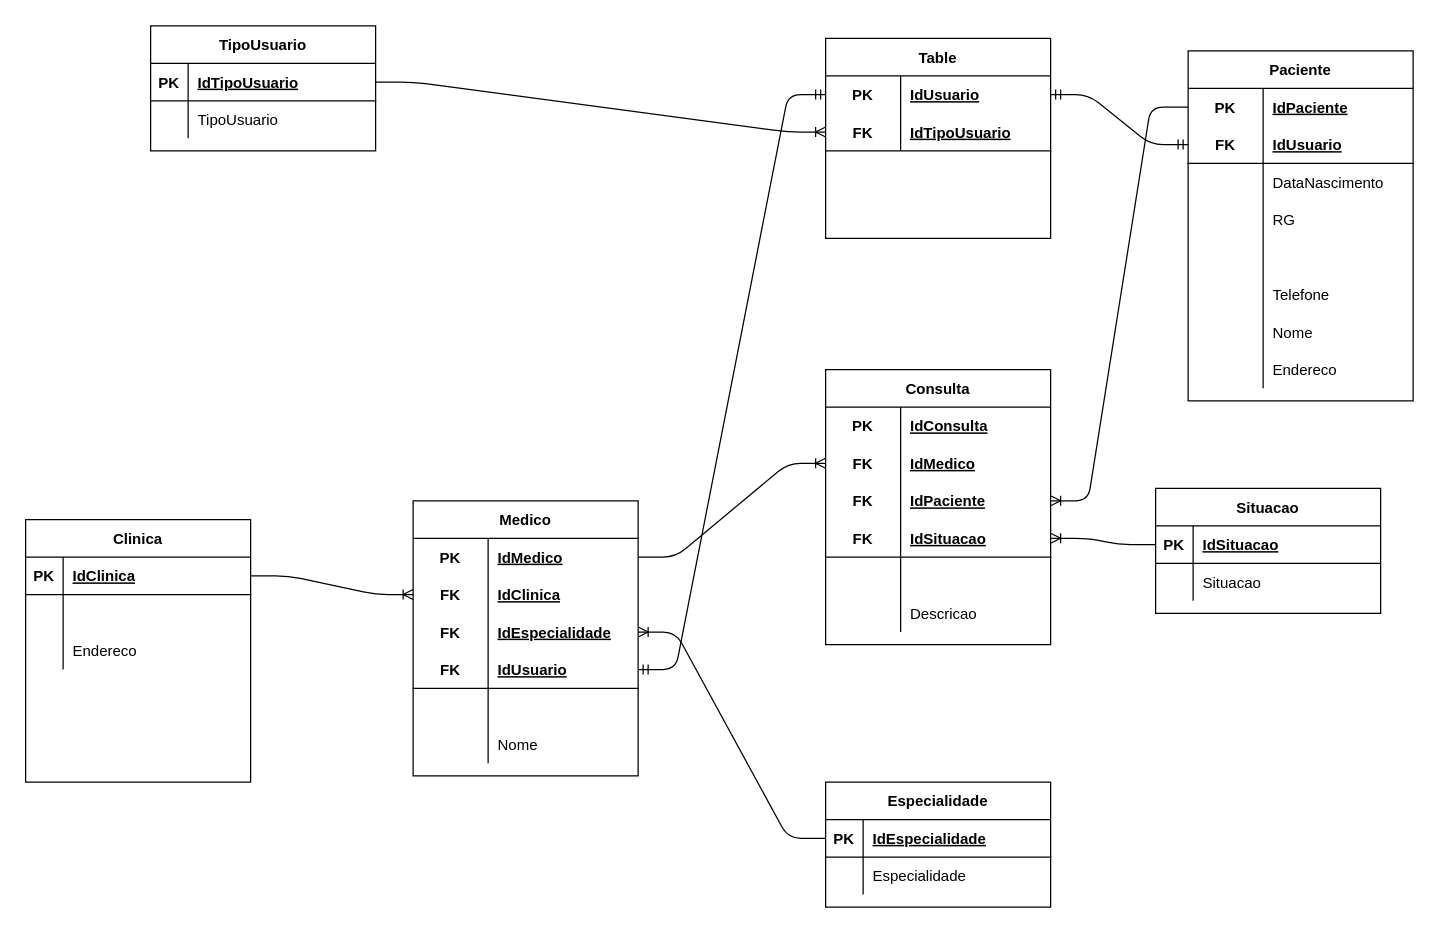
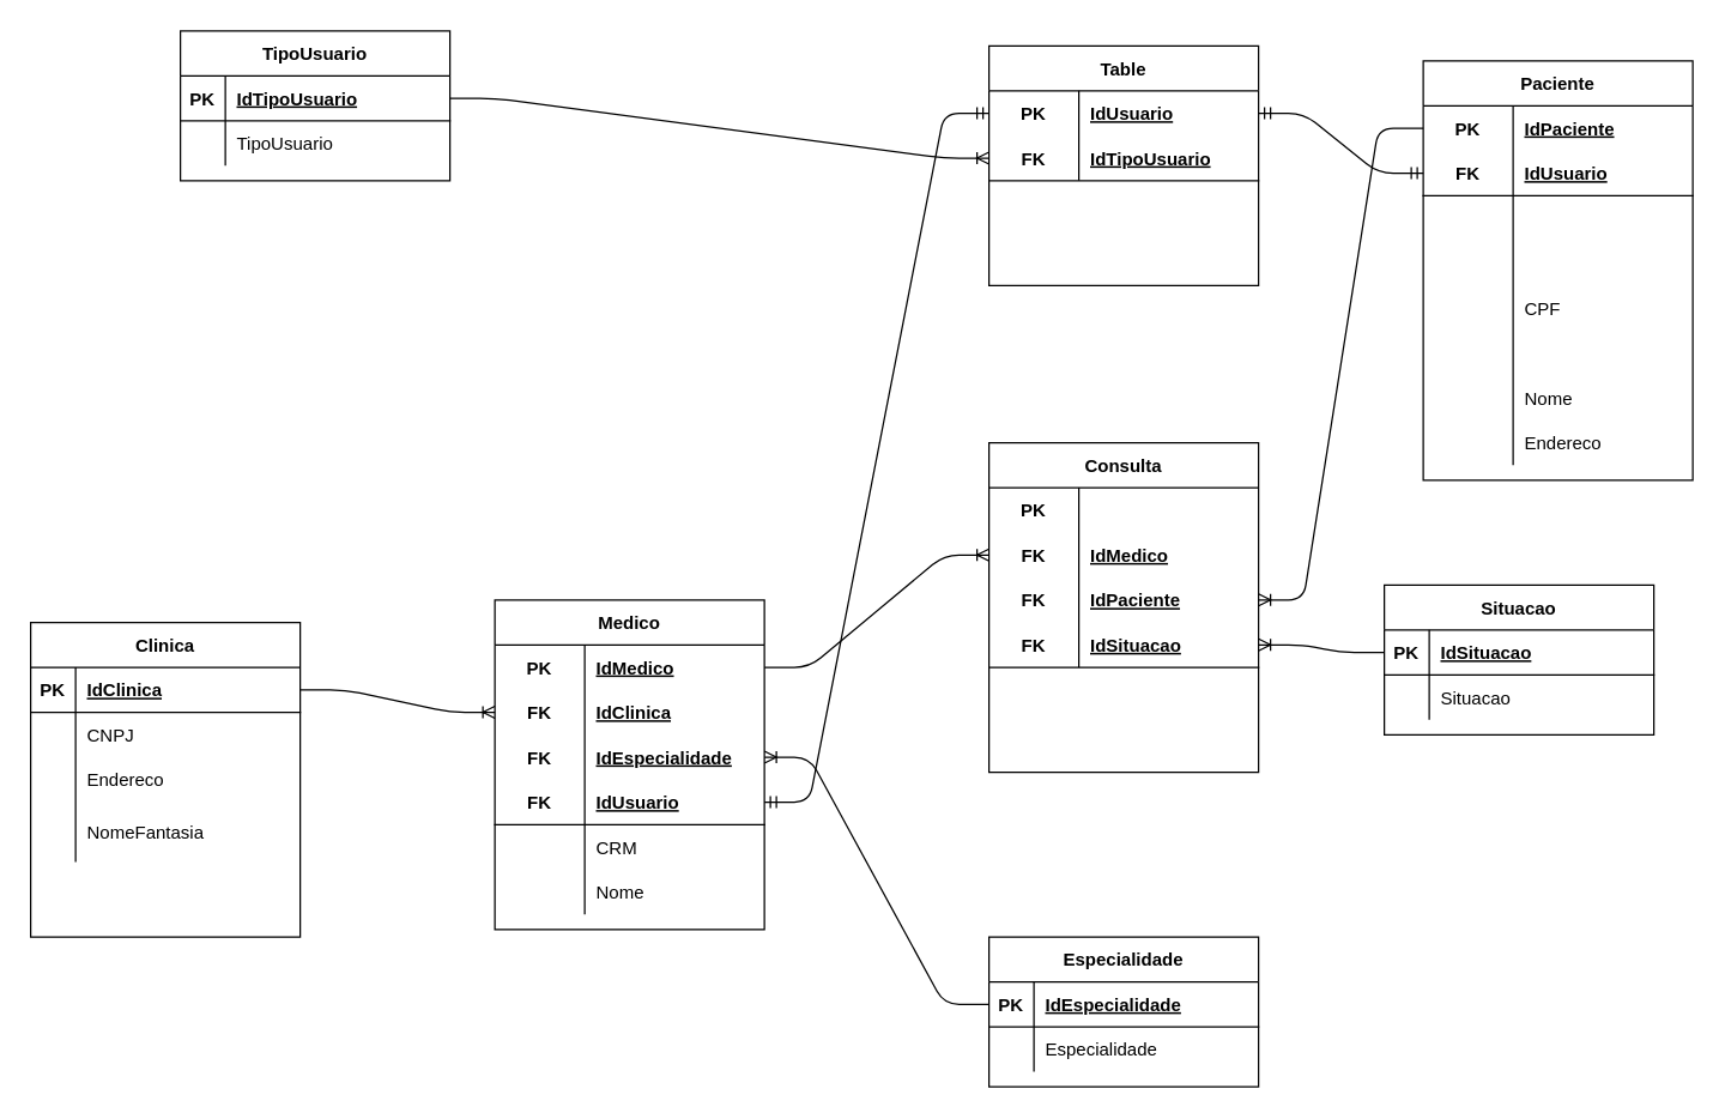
- <mxCell id="59" value="DataNascimento" style="shape=partialRectangle;connectable=0;fillColor=none;top=0;left=0;bottom=0;right=0;align=left;spacingLeft=6;overflow=hidden;" parent="57" vertex="1"><mxGeometry x="60" width="120" height="30" as="geometry" /></mxCell>
- <mxCell id="62" value="RG" style="shape=partialRectangle;connectable=0;fillColor=none;top=0;left=0;bottom=0;right=0;align=left;spacingLeft=6;overflow=hidden;" parent="60" vertex="1"><mxGeometry x="60" width="120" height="30" as="geometry" /></mxCell>
+ <mxCell id="65" value="CPF" style="shape=partialRectangle;connectable=0;fillColor=none;top=0;left=0;bottom=0;right=0;align=left;spacingLeft=6;overflow=hidden;" parent="63" vertex="1"><mxGeometry x="60" width="120" height="30" as="geometry" /></mxCell>
- <mxCell id="68" value="Telefone" style="shape=partialRectangle;connectable=0;fillColor=none;top=0;left=0;bottom=0;right=0;align=left;spacingLeft=6;overflow=hidden;" parent="66" vertex="1"><mxGeometry x="60" width="120" height="30" as="geometry" /></mxCell>
- <mxCell id="85" value="IdConsulta" style="shape=partialRectangle;connectable=0;fillColor=none;top=0;left=0;bottom=0;right=0;align=left;spacingLeft=6;fontStyle=5;overflow=hidden;" parent="83" vertex="1"><mxGeometry x="60" width="120" height="30" as="geometry" /></mxCell>
+ <mxCell id="22" value="CNPJ" style="shape=partialRectangle;connectable=0;fillColor=none;top=0;left=0;bottom=0;right=0;align=left;spacingLeft=6;overflow=hidden;" parent="20" vertex="1"><mxGeometry x="30" width="150" height="30" as="geometry" /></mxCell>
- <mxCell id="99" value="Descricao" style="shape=partialRectangle;connectable=0;fillColor=none;top=0;left=0;bottom=0;right=0;align=left;spacingLeft=6;overflow=hidden;" parent="97" vertex="1"><mxGeometry x="60" width="120" height="30" as="geometry" /></mxCell>
+ <mxCell id="28" value="NomeFantasia" style="shape=partialRectangle;connectable=0;fillColor=none;top=0;left=0;bottom=0;right=0;align=left;spacingLeft=6;overflow=hidden;" parent="26" vertex="1"><mxGeometry x="30" width="150" height="40" as="geometry" /></mxCell>
+ <mxCell id="46" value="CRM" style="shape=partialRectangle;connectable=0;fillColor=none;top=0;left=0;bottom=0;right=0;align=left;spacingLeft=6;overflow=hidden;" parent="44" vertex="1"><mxGeometry x="60" width="120" height="30" as="geometry" /></mxCell>
